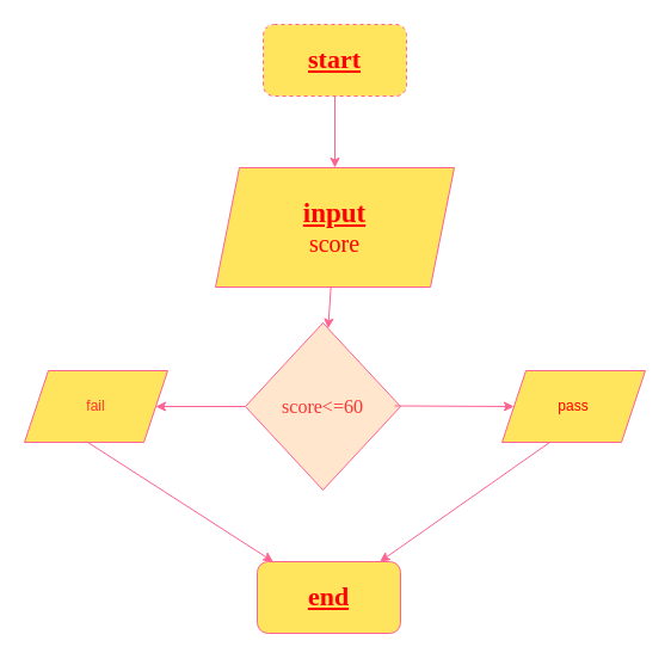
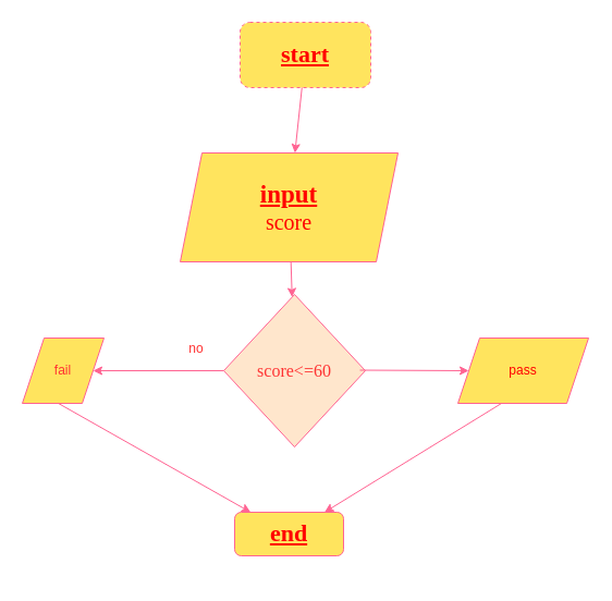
- <mxCell id="3" value="&lt;font color=&quot;#ff0000&quot;&gt;&lt;font face=&quot;Lucida Console&quot; style=&quot;font-size: 23px&quot;&gt;&lt;u&gt;&lt;b&gt;input&lt;/b&gt;&lt;/u&gt;&lt;/font&gt;&lt;br&gt;&lt;font style=&quot;font-size: 20px&quot; face=&quot;Comic Sans MS&quot;&gt;score&lt;/font&gt;&lt;/font&gt;" style="shape=parallelogram;perimeter=parallelogramPerimeter;whiteSpace=wrap;html=1;fixedSize=1;rounded=0;sketch=0;strokeColor=#FF6392;fillColor=#FFE45E;fontColor=#5AA9E6;" vertex="1" parent="1"><mxGeometry x="180" y="140" width="200" height="100" as="geometry" /></mxCell>
+ <mxCell id="3" value="&lt;font color=&quot;#ff0000&quot;&gt;&lt;font face=&quot;Lucida Console&quot; style=&quot;font-size: 23px&quot;&gt;&lt;u&gt;&lt;b&gt;input&lt;/b&gt;&lt;/u&gt;&lt;/font&gt;&lt;br&gt;&lt;font style=&quot;font-size: 20px&quot; face=&quot;Comic Sans MS&quot;&gt;score&lt;/font&gt;&lt;/font&gt;" style="shape=parallelogram;perimeter=parallelogramPerimeter;whiteSpace=wrap;html=1;fixedSize=1;rounded=0;sketch=0;strokeColor=#FF6392;fillColor=#FFE45E;fontColor=#5AA9E6;" vertex="1" parent="1"><mxGeometry x="165" y="140" width="200" height="100" as="geometry" /></mxCell>
+ <mxCell id="11" value="&lt;font color=&quot;#ff3333&quot;&gt;no&lt;/font&gt;" style="text;html=1;strokeColor=none;fillColor=none;align=center;verticalAlign=middle;whiteSpace=wrap;rounded=0;sketch=0;fontColor=#5AA9E6;" vertex="1" parent="1"><mxGeometry x="160" y="310" width="40" height="20" as="geometry" /></mxCell>
- <mxCell id="9" value="&lt;font color=&quot;#ff3333&quot;&gt;fail&lt;/font&gt;" style="shape=parallelogram;perimeter=parallelogramPerimeter;whiteSpace=wrap;html=1;fixedSize=1;rounded=0;sketch=0;strokeColor=#FF6392;fillColor=#FFE45E;fontColor=#5AA9E6;" vertex="1" parent="1"><mxGeometry x="20" y="310" width="120" height="60" as="geometry" /></mxCell>
+ <mxCell id="9" value="&lt;font color=&quot;#ff3333&quot;&gt;fail&lt;/font&gt;" style="shape=parallelogram;perimeter=parallelogramPerimeter;whiteSpace=wrap;html=1;fixedSize=1;rounded=0;sketch=0;strokeColor=#FF6392;fillColor=#FFE45E;fontColor=#5AA9E6;" vertex="1" parent="1"><mxGeometry x="20" y="310" width="75" height="60" as="geometry" /></mxCell>
- <mxCell id="12" value="&lt;font style=&quot;font-size: 22px&quot; face=&quot;Lucida Console&quot; color=&quot;#ff0000&quot;&gt;&lt;b&gt;&lt;u&gt;end&lt;/u&gt;&lt;/b&gt;&lt;/font&gt;" style="rounded=1;whiteSpace=wrap;html=1;fillColor=#FFE45E;strokeColor=#FF6392;fontColor=#5AA9E6;" vertex="1" parent="1"><mxGeometry x="215" y="470" width="120" height="60" as="geometry" /></mxCell>
+ <mxCell id="12" value="&lt;font style=&quot;font-size: 22px&quot; face=&quot;Lucida Console&quot; color=&quot;#ff0000&quot;&gt;&lt;b&gt;&lt;u&gt;end&lt;/u&gt;&lt;/b&gt;&lt;/font&gt;" style="rounded=1;whiteSpace=wrap;html=1;fillColor=#FFE45E;strokeColor=#FF6392;fontColor=#5AA9E6;" vertex="1" parent="1"><mxGeometry x="215" y="470" width="100" height="40" as="geometry" /></mxCell>
